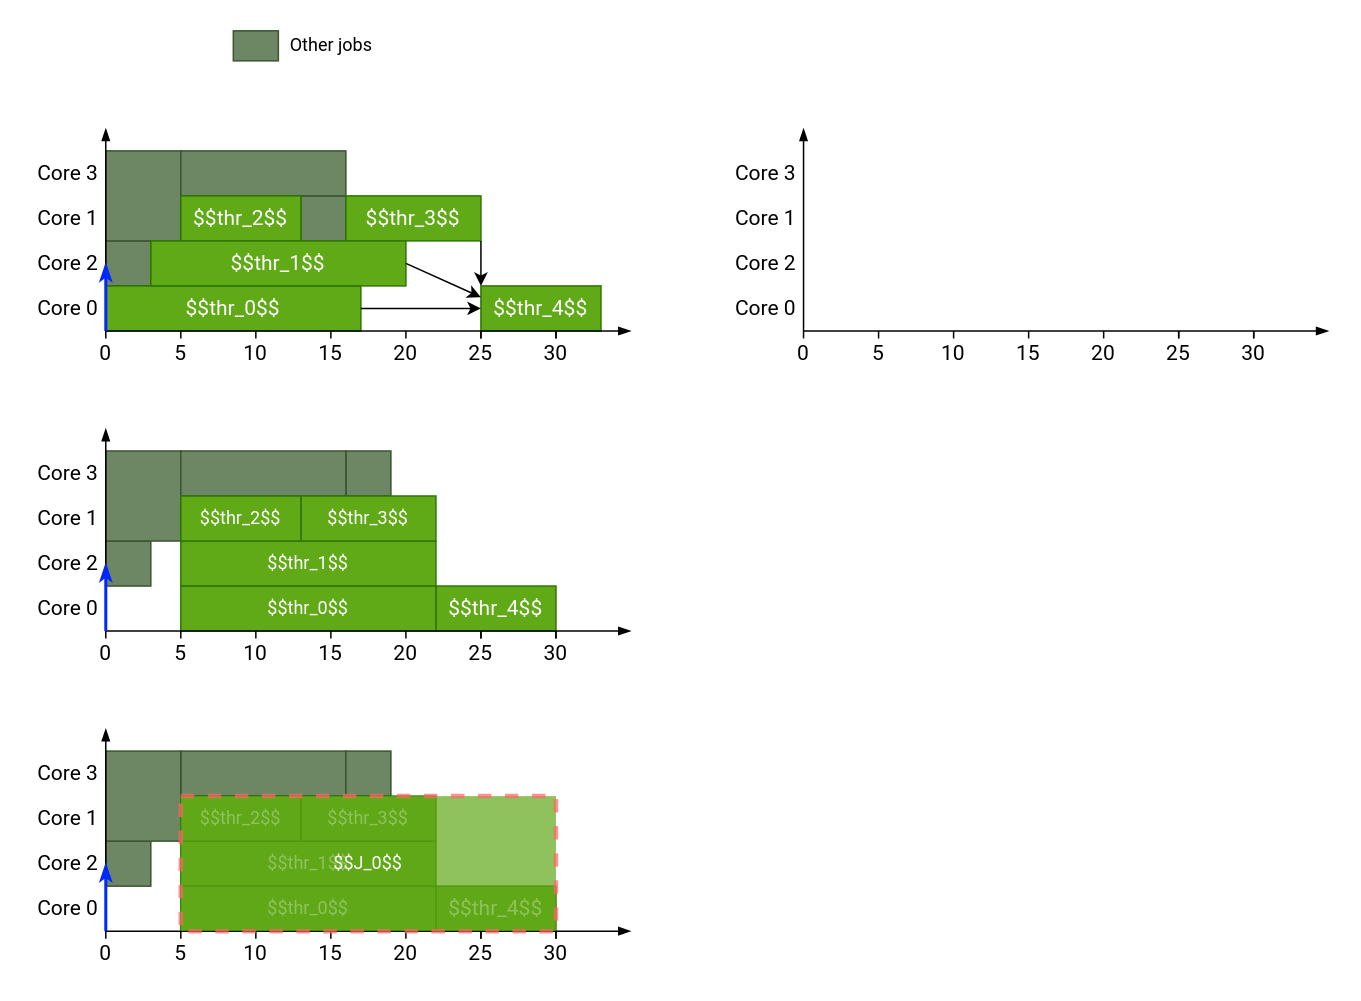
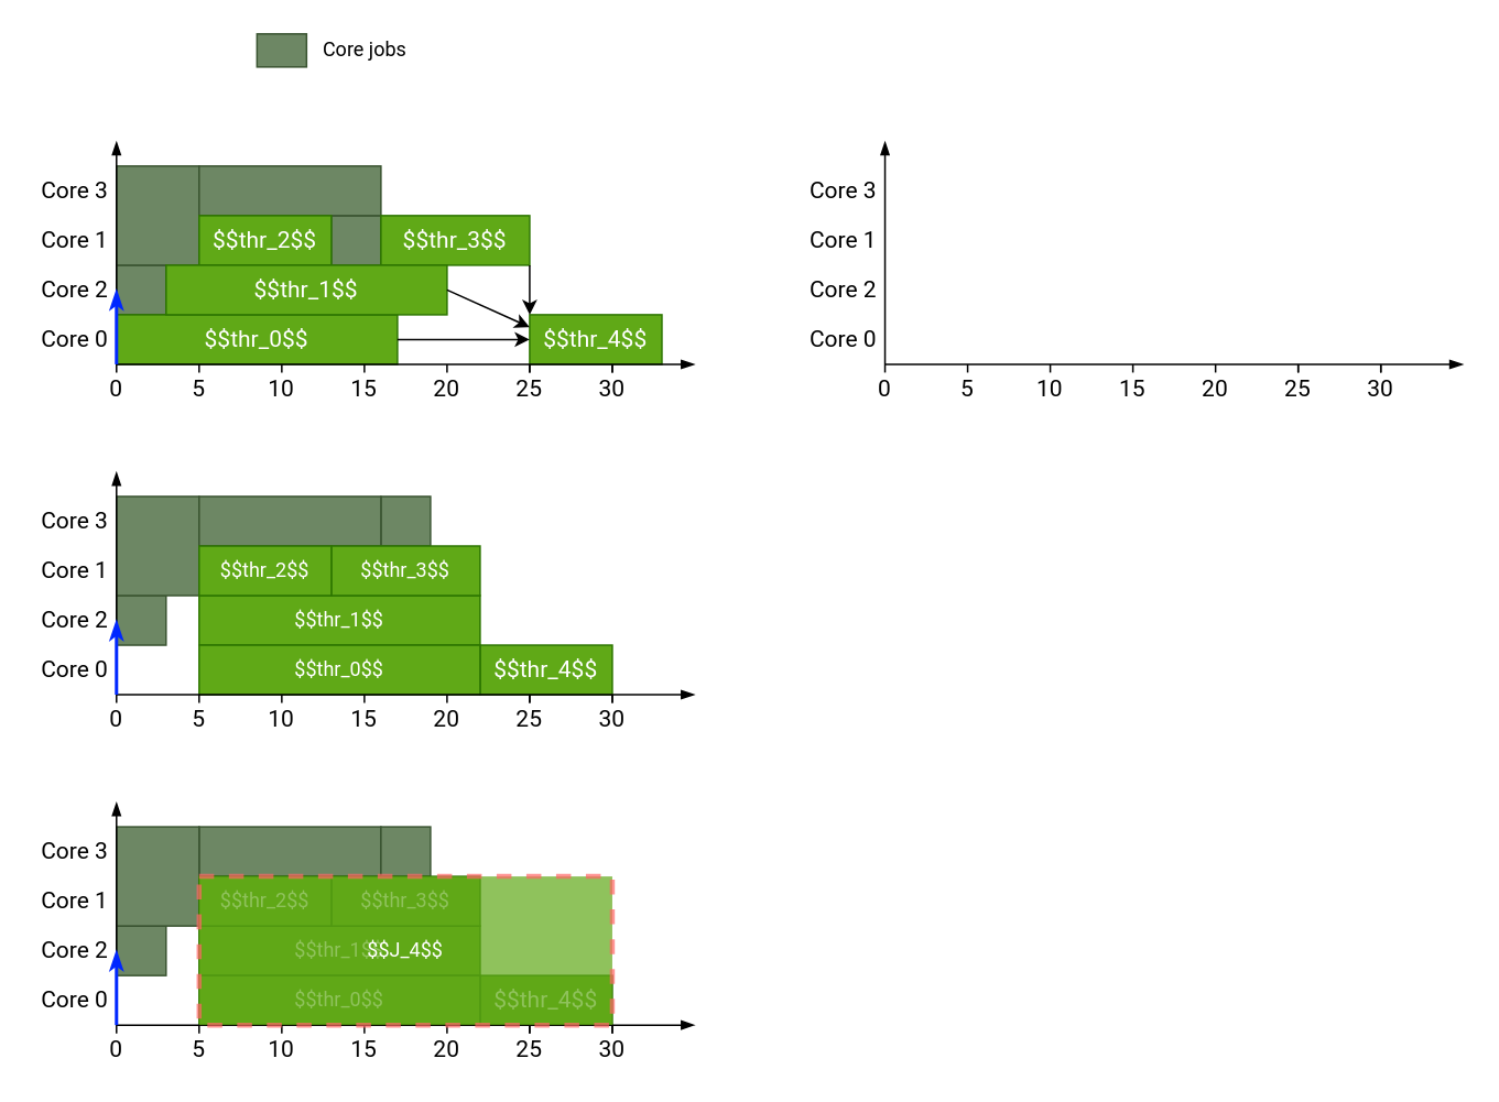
- <mxCell id="88" value="Other jobs" style="text;html=1;strokeColor=none;fillColor=none;align=center;verticalAlign=middle;whiteSpace=wrap;rounded=0;opacity=70;fontFamily=Roboto;FType=g;" vertex="1" parent="1"><mxGeometry x="187.5" y="20" width="65" height="20" as="geometry" /></mxCell>
+ <mxCell id="88" value="Core jobs" style="text;html=1;strokeColor=none;fillColor=none;align=center;verticalAlign=middle;whiteSpace=wrap;rounded=0;opacity=70;fontFamily=Roboto;FType=g;" vertex="1" parent="1"><mxGeometry x="187.5" y="20" width="65" height="20" as="geometry" /></mxCell>
- <mxCell id="86" value="$$J_0$$" style="rounded=0;whiteSpace=wrap;html=1;align=center;fillColor=#60a917;strokeColor=#FF6666;fontColor=#ffffff;opacity=70;dashed=1;strokeWidth=3;perimeterSpacing=0;fontFamily=Roboto;FType=g;" parent="1" vertex="1"><mxGeometry x="120" y="530" width="250" height="90" as="geometry" /></mxCell>
+ <mxCell id="86" value="$$J_4$$" style="rounded=0;whiteSpace=wrap;html=1;align=center;fillColor=#60a917;strokeColor=#FF6666;fontColor=#ffffff;opacity=70;dashed=1;strokeWidth=3;perimeterSpacing=0;fontFamily=Roboto;FType=g;" parent="1" vertex="1"><mxGeometry x="120" y="530" width="250" height="90" as="geometry" /></mxCell>
